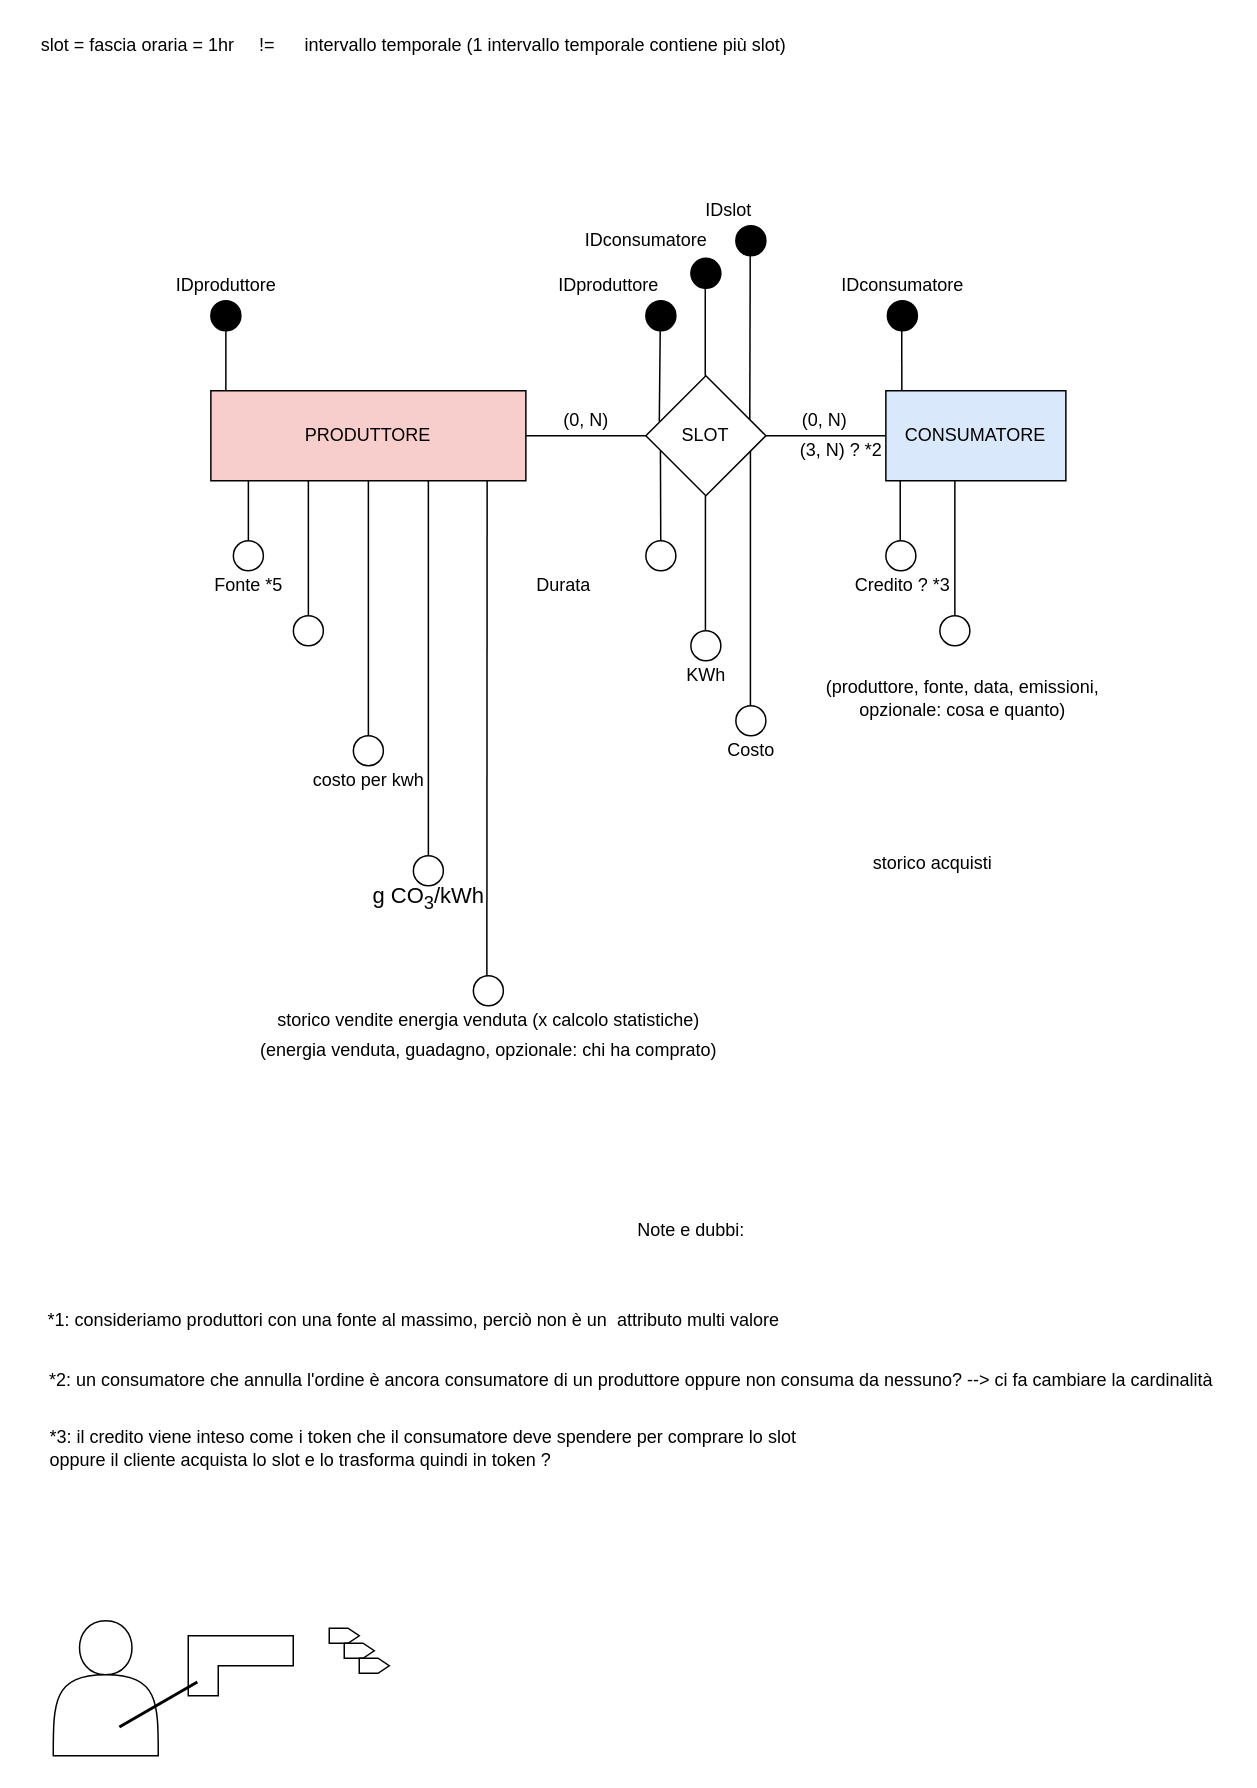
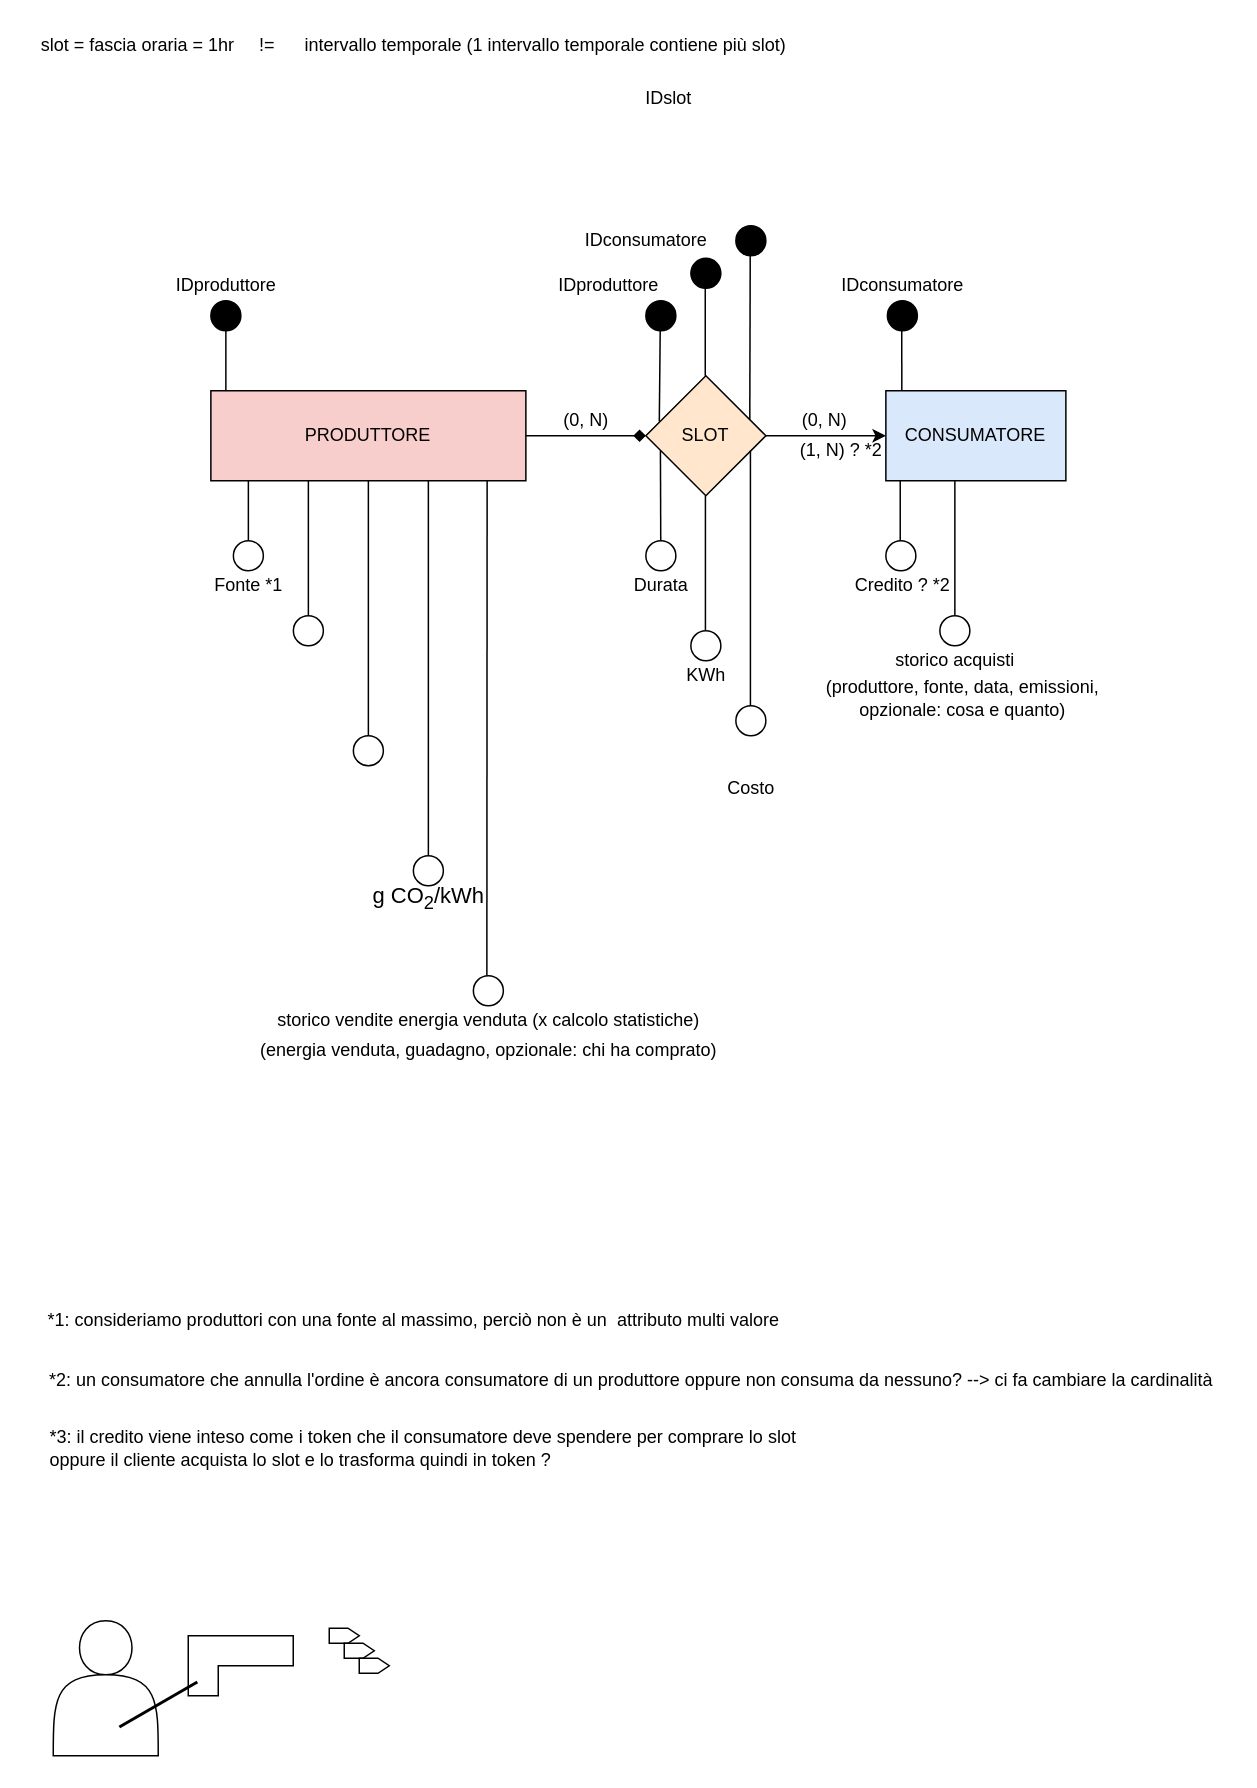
- <mxCell id="63" value="IDslot" style="text;html=1;align=center;verticalAlign=middle;resizable=0;points=[];autosize=1;strokeColor=none;fillColor=none;" vertex="1" parent="1"><mxGeometry x="460.08" y="130" width="50" height="20" as="geometry" /></mxCell>
+ <mxCell id="63" value="IDslot" style="text;html=1;align=center;verticalAlign=middle;resizable=0;points=[];autosize=1;strokeColor=none;fillColor=none;" vertex="1" parent="1"><mxGeometry x="420.08" y="55" width="50" height="20" as="geometry" /></mxCell>
- <mxCell id="3" value="" style="endArrow=none;html=1;rounded=0;exitX=1;exitY=0.5;exitDx=0;exitDy=0;entryX=0;entryY=0.5;entryDx=0;entryDy=0;" edge="1" parent="1" source="2" target="4"><mxGeometry width="50" height="50" relative="1" as="geometry"><mxPoint x="390.08" y="290" as="sourcePoint" /><mxPoint x="430.08" y="290" as="targetPoint" /></mxGeometry></mxCell>
+ <mxCell id="3" value="" style="endArrow=diamond;html=1;rounded=0;exitX=1;exitY=0.5;exitDx=0;exitDy=0;entryX=0;entryY=0.5;entryDx=0;entryDy=0;" edge="1" parent="1" source="2" target="4"><mxGeometry width="50" height="50" relative="1" as="geometry"><mxPoint x="390.08" y="290" as="sourcePoint" /><mxPoint x="430.08" y="290" as="targetPoint" /></mxGeometry></mxCell>
- <mxCell id="4" value="SLOT" style="rhombus;whiteSpace=wrap;html=1;" vertex="1" parent="1"><mxGeometry x="430.08" y="250" width="80" height="80" as="geometry" /></mxCell>
+ <mxCell id="4" value="SLOT" style="rhombus;whiteSpace=wrap;html=1;fillColor=#ffe6cc;" vertex="1" parent="1"><mxGeometry x="430.08" y="250" width="80" height="80" as="geometry" /></mxCell>
- <mxCell id="6" value="" style="endArrow=none;html=1;rounded=0;exitX=1;exitY=0.5;exitDx=0;exitDy=0;entryX=0;entryY=0.5;entryDx=0;entryDy=0;" edge="1" parent="1" source="4" target="5"><mxGeometry width="50" height="50" relative="1" as="geometry"><mxPoint x="524.08" y="289.66" as="sourcePoint" /><mxPoint x="604.08" y="289.66" as="targetPoint" /></mxGeometry></mxCell>
+ <mxCell id="6" value="" style="endArrow=classic;html=1;rounded=0;exitX=1;exitY=0.5;exitDx=0;exitDy=0;entryX=0;entryY=0.5;entryDx=0;entryDy=0;" edge="1" parent="1" source="4" target="5"><mxGeometry width="50" height="50" relative="1" as="geometry"><mxPoint x="524.08" y="289.66" as="sourcePoint" /><mxPoint x="604.08" y="289.66" as="targetPoint" /></mxGeometry></mxCell>
- <mxCell id="28" value="(3, N) ? *2" style="text;html=1;align=center;verticalAlign=middle;resizable=0;points=[];autosize=1;strokeColor=none;fillColor=none;" vertex="1" parent="1"><mxGeometry x="525.08" y="290" width="70" height="20" as="geometry" /></mxCell>
+ <mxCell id="28" value="(1, N) ? *2" style="text;html=1;align=center;verticalAlign=middle;resizable=0;points=[];autosize=1;strokeColor=none;fillColor=none;" vertex="1" parent="1"><mxGeometry x="525.08" y="290" width="70" height="20" as="geometry" /></mxCell>
- <mxCell id="22" value="Fonte *5" style="text;html=1;align=center;verticalAlign=middle;resizable=0;points=[];autosize=1;strokeColor=none;fillColor=none;" vertex="1" parent="1"><mxGeometry x="135.08" y="380" width="60" height="20" as="geometry" /></mxCell>
+ <mxCell id="22" value="Fonte *1" style="text;html=1;align=center;verticalAlign=middle;resizable=0;points=[];autosize=1;strokeColor=none;fillColor=none;" vertex="1" parent="1"><mxGeometry x="135.08" y="380" width="60" height="20" as="geometry" /></mxCell>
- <mxCell id="25" value="Durata" style="text;html=1;align=center;verticalAlign=middle;resizable=0;points=[];autosize=1;strokeColor=none;fillColor=none;" vertex="1" parent="1"><mxGeometry x="350.08" y="380" width="50" height="20" as="geometry" /></mxCell>
+ <mxCell id="25" value="Durata" style="text;html=1;align=center;verticalAlign=middle;resizable=0;points=[];autosize=1;strokeColor=none;fillColor=none;" vertex="1" parent="1"><mxGeometry x="415.08" y="380" width="50" height="20" as="geometry" /></mxCell>
- <mxCell id="41" value="Credito ? *3" style="text;html=1;align=center;verticalAlign=middle;resizable=0;points=[];autosize=1;strokeColor=none;fillColor=none;" vertex="1" parent="1"><mxGeometry x="561.08" y="380" width="80" height="20" as="geometry" /></mxCell>
+ <mxCell id="41" value="Credito ? *2" style="text;html=1;align=center;verticalAlign=middle;resizable=0;points=[];autosize=1;strokeColor=none;fillColor=none;" vertex="1" parent="1"><mxGeometry x="561.08" y="380" width="80" height="20" as="geometry" /></mxCell>
- <mxCell id="43" value="Costo" style="text;html=1;align=center;verticalAlign=middle;resizable=0;points=[];autosize=1;strokeColor=none;fillColor=none;" vertex="1" parent="1"><mxGeometry x="475.08" y="490" width="50" height="20" as="geometry" /></mxCell>
+ <mxCell id="43" value="Costo" style="text;html=1;align=center;verticalAlign=middle;resizable=0;points=[];autosize=1;strokeColor=none;fillColor=none;" vertex="1" parent="1"><mxGeometry x="475.08" y="515" width="50" height="20" as="geometry" /></mxCell>
- <mxCell id="36" value="costo per kwh" style="text;html=1;align=center;verticalAlign=middle;resizable=0;points=[];autosize=1;strokeColor=none;fillColor=none;" vertex="1" parent="1"><mxGeometry x="200.08" y="510" width="90" height="20" as="geometry" /></mxCell>
- <mxCell id="46" value="storico acquisti" style="text;html=1;align=center;verticalAlign=middle;resizable=0;points=[];autosize=1;strokeColor=none;fillColor=none;" vertex="1" parent="1"><mxGeometry x="576.08" y="565" width="90" height="20" as="geometry" /></mxCell>
+ <mxCell id="46" value="storico acquisti" style="text;html=1;align=center;verticalAlign=middle;resizable=0;points=[];autosize=1;strokeColor=none;fillColor=none;" vertex="1" parent="1"><mxGeometry x="591.08" y="430" width="90" height="20" as="geometry" /></mxCell>
- <mxCell id="39" value="&lt;span style=&quot;font-size: 11.0pt ; line-height: 107% ; font-family: &amp;#34;calibri&amp;#34; , sans-serif&quot;&gt;g CO&lt;sub&gt;3&lt;/sub&gt;/kWh&lt;br&gt;&lt;/span&gt;" style="text;html=1;align=center;verticalAlign=middle;resizable=0;points=[];autosize=1;strokeColor=none;fillColor=none;" vertex="1" parent="1"><mxGeometry x="245.08" y="585" width="80" height="30" as="geometry" /></mxCell>
+ <mxCell id="39" value="&lt;span style=&quot;font-size: 11.0pt ; line-height: 107% ; font-family: &amp;#34;calibri&amp;#34; , sans-serif&quot;&gt;g CO&lt;sub&gt;2&lt;/sub&gt;/kWh&lt;br&gt;&lt;/span&gt;" style="text;html=1;align=center;verticalAlign=middle;resizable=0;points=[];autosize=1;strokeColor=none;fillColor=none;" vertex="1" parent="1"><mxGeometry x="245.08" y="585" width="80" height="30" as="geometry" /></mxCell>
- <mxCell id="56" value="Note e dubbi:" style="text;html=1;align=center;verticalAlign=middle;resizable=0;points=[];autosize=1;strokeColor=none;fillColor=none;" vertex="1" parent="1"><mxGeometry x="415.08" y="810" width="90" height="20" as="geometry" /></mxCell>
